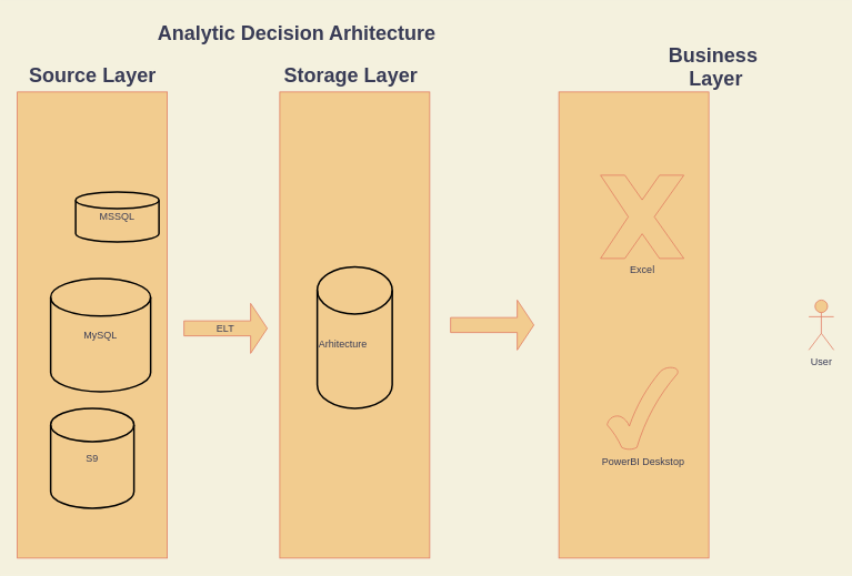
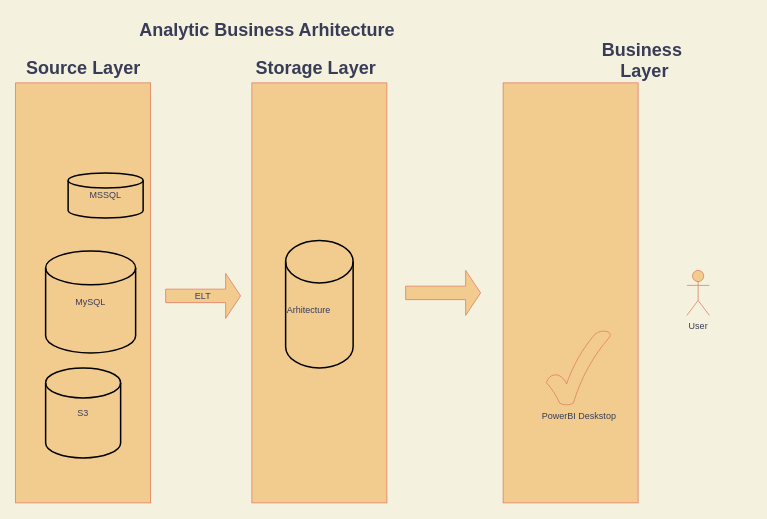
- <mxCell id="5" value="Analytic Decision Arhitecture&lt;br&gt;" style="text;strokeColor=none;fillColor=none;html=1;fontSize=24;fontStyle=1;verticalAlign=middle;align=center;fontColor=#393C56;" vertex="1" parent="1"><mxGeometry x="20" y="20" width="670" height="40" as="geometry" /></mxCell>
+ <mxCell id="5" value="Analytic Business Arhitecture&lt;br&gt;" style="text;strokeColor=none;fillColor=none;html=1;fontSize=24;fontStyle=1;verticalAlign=middle;align=center;fontColor=#393C56;" vertex="1" parent="1"><mxGeometry x="20" y="20" width="670" height="40" as="geometry" /></mxCell>
- <mxCell id="15" value="Excel" style="verticalLabelPosition=bottom;verticalAlign=top;html=1;shape=mxgraph.basic.x;rounded=0;sketch=0;fontColor=#393C56;strokeColor=#E07A5F;fillColor=#F2CC8F;" vertex="1" parent="1"><mxGeometry x="720" y="210" width="100" height="100" as="geometry" /></mxCell>
- <mxCell id="17" value="User&lt;br&gt;" style="shape=umlActor;verticalLabelPosition=bottom;verticalAlign=top;html=1;outlineConnect=0;rounded=0;sketch=0;fontColor=#393C56;strokeColor=#E07A5F;fillColor=#F2CC8F;" vertex="1" parent="1"><mxGeometry x="970" y="360" width="30" height="60" as="geometry" /></mxCell>
+ <mxCell id="17" value="User&lt;br&gt;" style="shape=umlActor;verticalLabelPosition=bottom;verticalAlign=top;html=1;outlineConnect=0;rounded=0;sketch=0;fontColor=#393C56;strokeColor=#E07A5F;fillColor=#F2CC8F;" vertex="1" parent="1"><mxGeometry x="915" y="360" width="30" height="60" as="geometry" /></mxCell>
- <mxCell id="12" value="S9" style="strokeWidth=2;html=1;shape=mxgraph.flowchart.database;whiteSpace=wrap;rounded=0;sketch=0;fontColor=#393C56;fillColor=#F2CC8F;" vertex="1" parent="1"><mxGeometry x="60" y="490" width="100" height="120" as="geometry" /></mxCell>
+ <mxCell id="12" value="S3" style="strokeWidth=2;html=1;shape=mxgraph.flowchart.database;whiteSpace=wrap;rounded=0;sketch=0;fontColor=#393C56;fillColor=#F2CC8F;" vertex="1" parent="1"><mxGeometry x="60" y="490" width="100" height="120" as="geometry" /></mxCell>
